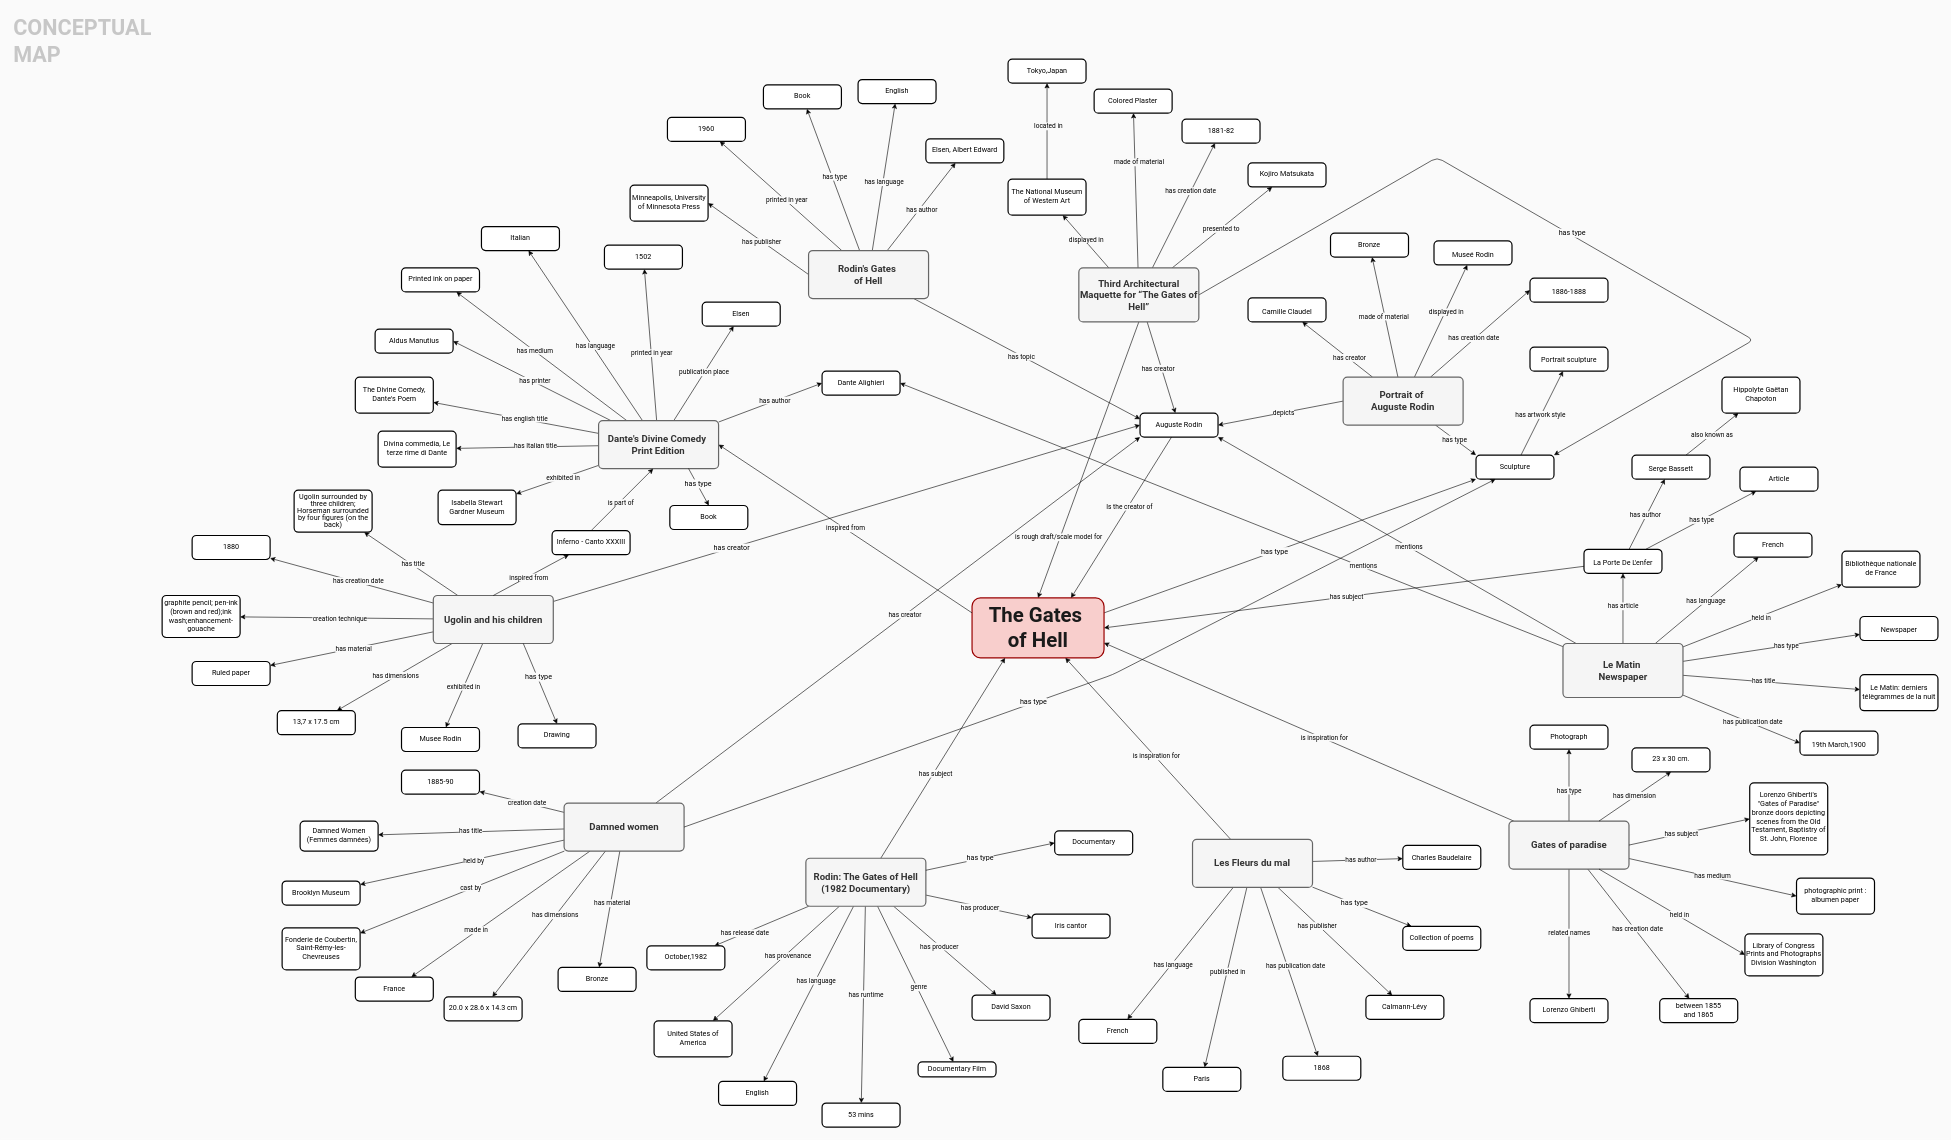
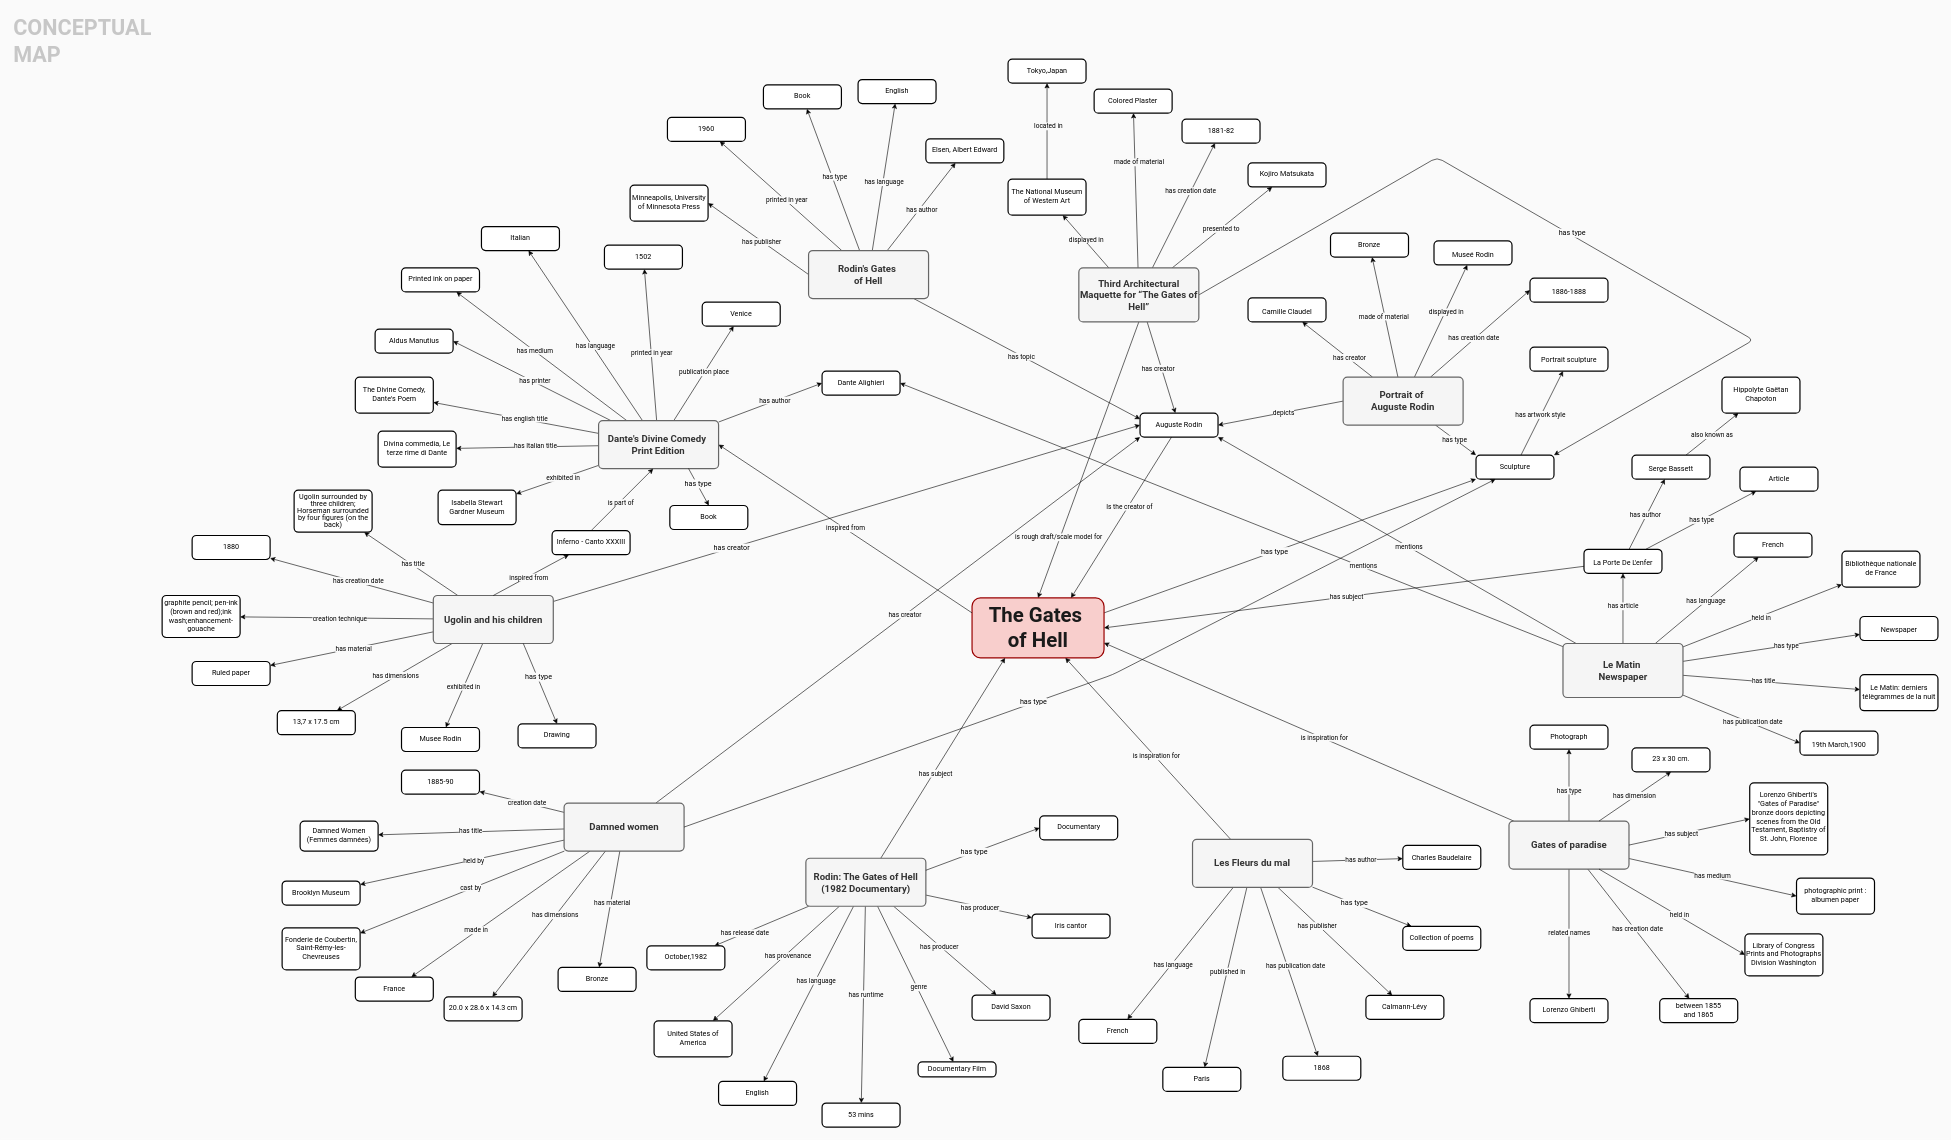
- <mxCell id="193" value="Elsen" style="rounded=1;whiteSpace=wrap;html=1;absoluteArcSize=1;arcSize=14;strokeWidth=2;fontFamily=Roboto;fontSource=https%3A%2F%2Ffonts.googleapis.com%2Fcss%3Ffamily%3DRoboto;spacing=0;spacingBottom=3;spacingLeft=3;spacingRight=3;" parent="1" vertex="1"><mxGeometry x="1170" y="503" width="130" height="40" as="geometry" /></mxCell>
+ <mxCell id="193" value="Venice" style="rounded=1;whiteSpace=wrap;html=1;absoluteArcSize=1;arcSize=14;strokeWidth=2;fontFamily=Roboto;fontSource=https%3A%2F%2Ffonts.googleapis.com%2Fcss%3Ffamily%3DRoboto;spacing=0;spacingBottom=3;spacingLeft=3;spacingRight=3;" parent="1" vertex="1"><mxGeometry x="1170" y="503" width="130" height="40" as="geometry" /></mxCell>
- <mxCell id="246" value="Documentary" style="rounded=1;whiteSpace=wrap;html=1;absoluteArcSize=1;arcSize=14;strokeWidth=2;fontFamily=Roboto;fontSource=https%3A%2F%2Ffonts.googleapis.com%2Fcss%3Ffamily%3DRoboto;spacing=0;spacingBottom=3;spacingLeft=3;spacingRight=3;" parent="1" vertex="1"><mxGeometry x="1757.5" y="1384.38" width="130" height="40" as="geometry" /></mxCell>
+ <mxCell id="246" value="Documentary" style="rounded=1;whiteSpace=wrap;html=1;absoluteArcSize=1;arcSize=14;strokeWidth=2;fontFamily=Roboto;fontSource=https%3A%2F%2Ffonts.googleapis.com%2Fcss%3Ffamily%3DRoboto;spacing=0;spacingBottom=3;spacingLeft=3;spacingRight=3;" parent="1" vertex="1"><mxGeometry x="1732.5" y="1359.38" width="130" height="40" as="geometry" /></mxCell>
